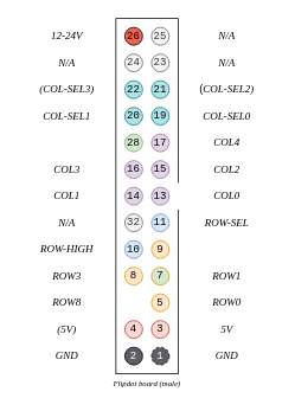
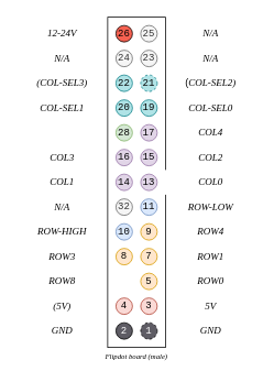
- <mxCell id="8" value="21" style="ellipse;whiteSpace=wrap;html=1;aspect=fixed;fontFamily=Courier New;fillColor=#b0e3e6;strokeColor=#0e8088;" vertex="1" parent="1"><mxGeometry x="170" y="90" width="20" height="20" as="geometry" /></mxCell>
+ <mxCell id="8" value="21" style="ellipse;whiteSpace=wrap;html=1;aspect=fixed;fontFamily=Courier New;fillColor=#b0e3e6;strokeColor=#0e8088;dashed=1;" vertex="1" parent="1"><mxGeometry x="170" y="90" width="20" height="20" as="geometry" /></mxCell>
- <mxCell id="34" value="&lt;font face=&quot;Verdana&quot;&gt;&lt;i&gt;ROW-SEL&lt;/i&gt;&lt;/font&gt;" style="text;html=1;strokeColor=none;fillColor=none;align=center;verticalAlign=middle;whiteSpace=wrap;rounded=0;" vertex="1" parent="1"><mxGeometry x="200" y="240" width="110" height="20" as="geometry" /></mxCell>
+ <mxCell id="34" value="&lt;font face=&quot;Verdana&quot;&gt;&lt;i&gt;ROW-LOW&lt;/i&gt;&lt;/font&gt;" style="text;html=1;strokeColor=none;fillColor=none;align=center;verticalAlign=middle;whiteSpace=wrap;rounded=0;" vertex="1" parent="1"><mxGeometry x="200" y="240" width="110" height="20" as="geometry" /></mxCell>
+ <mxCell id="35" value="&lt;font face=&quot;Verdana&quot;&gt;&lt;i&gt;ROW4&lt;/i&gt;&lt;/font&gt;" style="text;html=1;strokeColor=none;fillColor=none;align=center;verticalAlign=middle;whiteSpace=wrap;rounded=0;" vertex="1" parent="1"><mxGeometry x="200" y="270" width="110" height="20" as="geometry" /></mxCell>
- <mxCell id="22" value="7" style="ellipse;whiteSpace=wrap;html=1;aspect=fixed;fontFamily=Courier New;fillColor=#d5e8d4;strokeColor=#d79b00;" vertex="1" parent="1"><mxGeometry x="170" y="300" width="20" height="20" as="geometry" /></mxCell>
+ <mxCell id="22" value="7" style="ellipse;whiteSpace=wrap;html=1;aspect=fixed;fontFamily=Courier New;fillColor=#ffe6cc;strokeColor=#d79b00;" vertex="1" parent="1"><mxGeometry x="170" y="300" width="20" height="20" as="geometry" /></mxCell>
